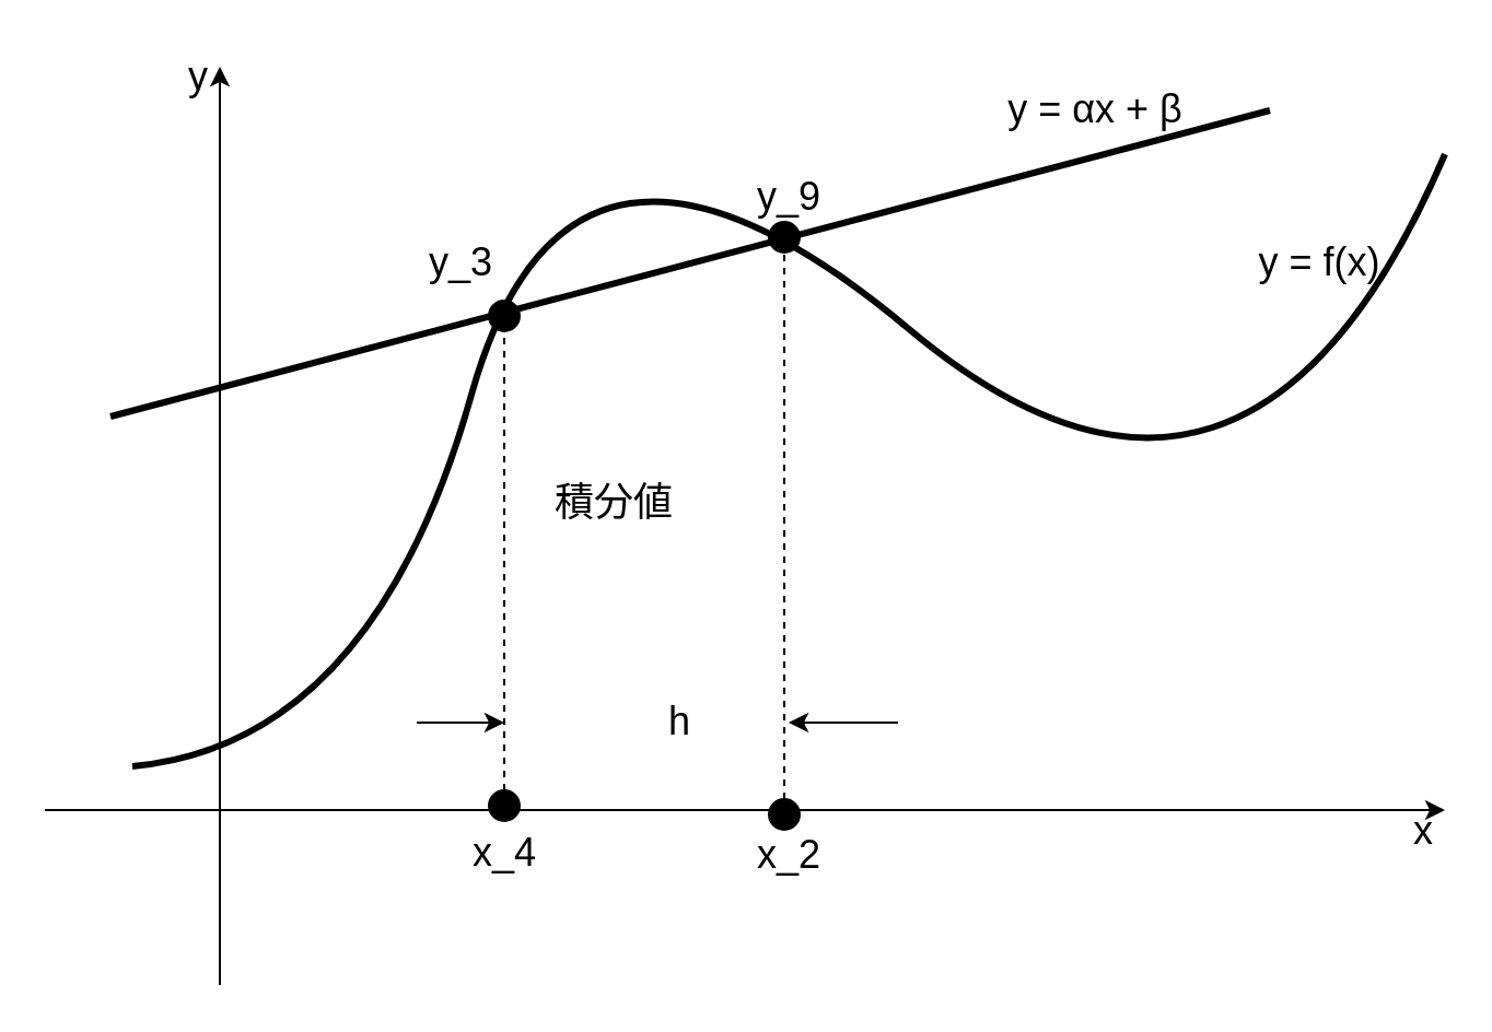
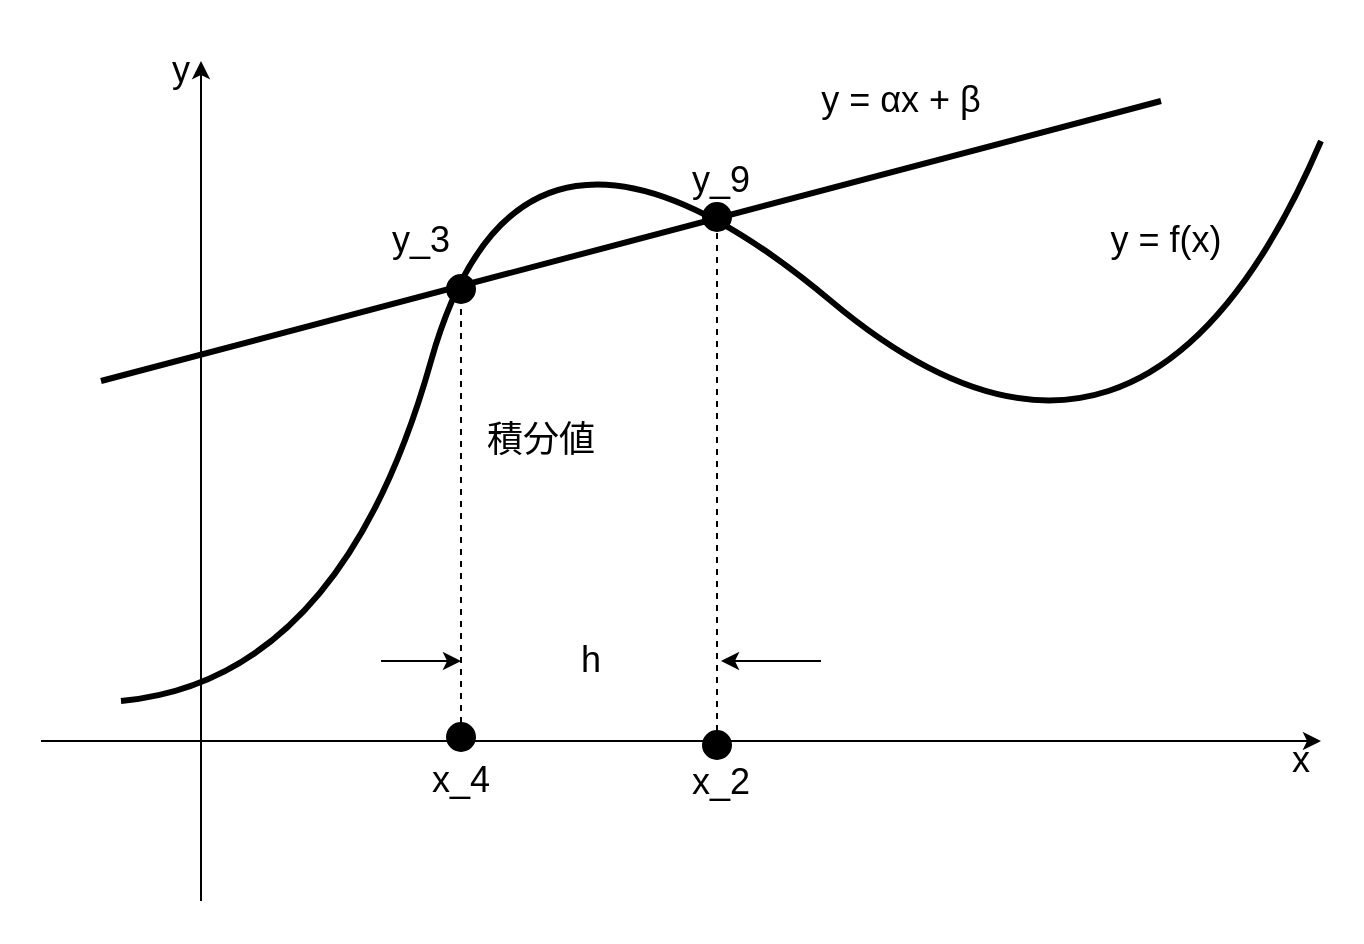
- <mxCell id="9" value="y = αx + β" style="text;html=1;align=center;verticalAlign=middle;resizable=0;points=[];autosize=1;fontSize=18;" vertex="1" parent="1"><mxGeometry x="450" y="35" width="100" height="30" as="geometry" /></mxCell>
+ <mxCell id="9" value="y = αx + β" style="text;html=1;align=center;verticalAlign=middle;resizable=0;points=[];autosize=1;fontSize=18;" vertex="1" parent="1"><mxGeometry x="400" y="35" width="100" height="30" as="geometry" /></mxCell>
- <mxCell id="7" value="&amp;nbsp;y = f(x)" style="text;html=1;align=center;verticalAlign=middle;resizable=0;points=[];autosize=1;fontSize=18;" vertex="1" parent="1"><mxGeometry x="560" y="105" width="80" height="30" as="geometry" /></mxCell>
+ <mxCell id="7" value="&amp;nbsp;y = f(x)" style="text;html=1;align=center;verticalAlign=middle;resizable=0;points=[];autosize=1;fontSize=18;" vertex="1" parent="1"><mxGeometry x="540" y="105" width="80" height="30" as="geometry" /></mxCell>
- <mxCell id="19" value="積分値" style="text;html=1;align=center;verticalAlign=middle;resizable=0;points=[];autosize=1;fontSize=18;" vertex="1" parent="1"><mxGeometry x="245" y="215" width="70" height="30" as="geometry" /></mxCell>
+ <mxCell id="19" value="積分値" style="text;html=1;align=center;verticalAlign=middle;resizable=0;points=[];autosize=1;fontSize=18;" vertex="1" parent="1"><mxGeometry x="235" y="205" width="70" height="30" as="geometry" /></mxCell>
- <mxCell id="14" value="h" style="text;html=1;align=center;verticalAlign=middle;resizable=0;points=[];autosize=1;fontSize=18;" vertex="1" parent="1"><mxGeometry x="295" y="315" width="30" height="30" as="geometry" /></mxCell>
+ <mxCell id="14" value="h" style="text;html=1;align=center;verticalAlign=middle;resizable=0;points=[];autosize=1;fontSize=18;" vertex="1" parent="1"><mxGeometry x="280" y="315" width="30" height="30" as="geometry" /></mxCell>
